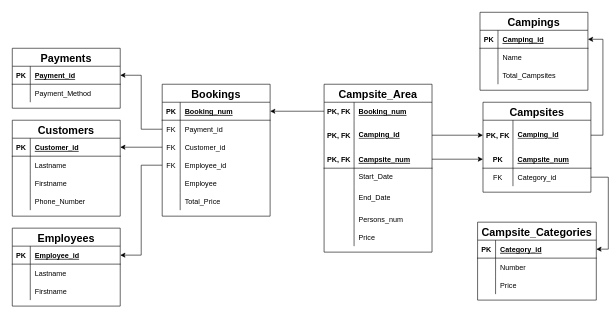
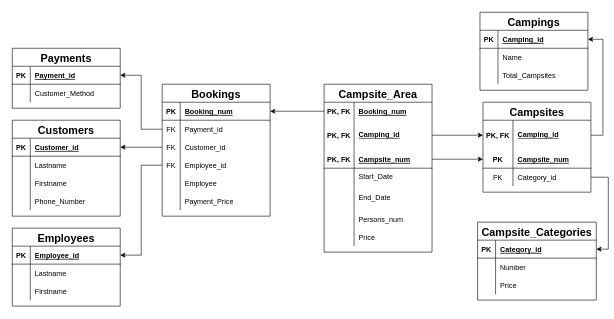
- <mxCell id="27" value="Payment_Method" style="shape=partialRectangle;connectable=0;fillColor=none;top=0;left=0;bottom=0;right=0;align=left;spacingLeft=6;overflow=hidden;" vertex="1" parent="25"><mxGeometry x="30" width="150" height="30" as="geometry"><mxRectangle width="150" height="30" as="alternateBounds" /></mxGeometry></mxCell>
+ <mxCell id="27" value="Customer_Method" style="shape=partialRectangle;connectable=0;fillColor=none;top=0;left=0;bottom=0;right=0;align=left;spacingLeft=6;overflow=hidden;" vertex="1" parent="25"><mxGeometry x="30" width="150" height="30" as="geometry"><mxRectangle width="150" height="30" as="alternateBounds" /></mxGeometry></mxCell>
- <mxCell id="20" value="Total_Price" style="shape=partialRectangle;connectable=0;fillColor=none;top=0;left=0;bottom=0;right=0;align=left;spacingLeft=6;overflow=hidden;" vertex="1" parent="18"><mxGeometry x="30" width="150" height="30" as="geometry"><mxRectangle width="150" height="30" as="alternateBounds" /></mxGeometry></mxCell>
+ <mxCell id="20" value="Payment_Price" style="shape=partialRectangle;connectable=0;fillColor=none;top=0;left=0;bottom=0;right=0;align=left;spacingLeft=6;overflow=hidden;" vertex="1" parent="18"><mxGeometry x="30" width="150" height="30" as="geometry"><mxRectangle width="150" height="30" as="alternateBounds" /></mxGeometry></mxCell>
